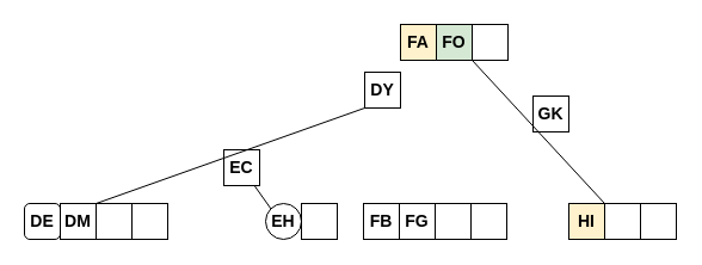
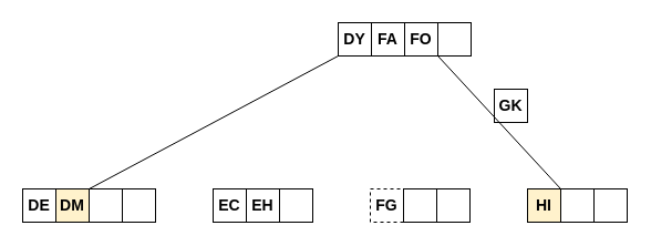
- <mxCell id="3" value="&lt;b&gt;&lt;font style=&quot;font-size: 14px;&quot;&gt;FA&lt;/font&gt;&lt;/b&gt;" style="whiteSpace=wrap;html=1;aspect=fixed;fillColor=#fff2cc;" vertex="1" parent="1"><mxGeometry x="335" y="20" width="30" height="30" as="geometry" /></mxCell>
+ <mxCell id="3" value="&lt;b&gt;&lt;font style=&quot;font-size: 14px;&quot;&gt;FA&lt;/font&gt;&lt;/b&gt;" style="whiteSpace=wrap;html=1;aspect=fixed;" vertex="1" parent="1"><mxGeometry x="335" y="20" width="30" height="30" as="geometry" /></mxCell>
- <mxCell id="4" value="&lt;b&gt;&lt;font style=&quot;font-size: 14px;&quot;&gt;FO&lt;/font&gt;&lt;/b&gt;" style="whiteSpace=wrap;html=1;aspect=fixed;fillColor=#d5e8d4;" vertex="1" parent="1"><mxGeometry x="365" y="20" width="30" height="30" as="geometry" /></mxCell>
+ <mxCell id="4" value="&lt;b&gt;&lt;font style=&quot;font-size: 14px;&quot;&gt;FO&lt;/font&gt;&lt;/b&gt;" style="whiteSpace=wrap;html=1;aspect=fixed;" vertex="1" parent="1"><mxGeometry x="365" y="20" width="30" height="30" as="geometry" /></mxCell>
- <mxCell id="2" value="&lt;b&gt;&lt;font style=&quot;font-size: 14px;&quot;&gt;DY&lt;/font&gt;&lt;/b&gt;" style="whiteSpace=wrap;html=1;aspect=fixed;" vertex="1" parent="1"><mxGeometry x="305" y="60" width="30" height="30" as="geometry" /></mxCell>
+ <mxCell id="2" value="&lt;b&gt;&lt;font style=&quot;font-size: 14px;&quot;&gt;DY&lt;/font&gt;&lt;/b&gt;" style="whiteSpace=wrap;html=1;aspect=fixed;" vertex="1" parent="1"><mxGeometry x="305" y="20" width="30" height="30" as="geometry" /></mxCell>
- <mxCell id="6" value="&lt;b&gt;&lt;font style=&quot;font-size: 14px;&quot;&gt;EC&lt;/font&gt;&lt;/b&gt;" style="whiteSpace=wrap;html=1;aspect=fixed;" vertex="1" parent="1"><mxGeometry x="187" y="125" width="30" height="30" as="geometry" /></mxCell>
+ <mxCell id="6" value="&lt;b&gt;&lt;font style=&quot;font-size: 14px;&quot;&gt;EC&lt;/font&gt;&lt;/b&gt;" style="whiteSpace=wrap;html=1;aspect=fixed;" vertex="1" parent="1"><mxGeometry x="192" y="170" width="30" height="30" as="geometry" /></mxCell>
- <mxCell id="17" value="&lt;b&gt;&lt;font style=&quot;font-size: 14px;&quot;&gt;DE&lt;/font&gt;&lt;/b&gt;" style="whiteSpace=wrap;html=1;aspect=fixed;rounded=1;" vertex="1" parent="1"><mxGeometry x="20" y="170" width="30" height="30" as="geometry" /></mxCell>
+ <mxCell id="17" value="&lt;b&gt;&lt;font style=&quot;font-size: 14px;&quot;&gt;DE&lt;/font&gt;&lt;/b&gt;" style="whiteSpace=wrap;html=1;aspect=fixed;" vertex="1" parent="1"><mxGeometry x="20" y="170" width="30" height="30" as="geometry" /></mxCell>
- <mxCell id="18" value="&lt;b&gt;&lt;font style=&quot;font-size: 14px;&quot;&gt;DM&lt;/font&gt;&lt;/b&gt;" style="whiteSpace=wrap;html=1;aspect=fixed;" vertex="1" parent="1"><mxGeometry x="50" y="170" width="30" height="30" as="geometry" /></mxCell>
+ <mxCell id="18" value="&lt;b&gt;&lt;font style=&quot;font-size: 14px;&quot;&gt;DM&lt;/font&gt;&lt;/b&gt;" style="whiteSpace=wrap;html=1;aspect=fixed;fillColor=#fff2cc;" vertex="1" parent="1"><mxGeometry x="50" y="170" width="30" height="30" as="geometry" /></mxCell>
- <mxCell id="7" value="&lt;b&gt;&lt;font style=&quot;font-size: 14px;&quot;&gt;EH&lt;/font&gt;&lt;/b&gt;" style="ellipse;whiteSpace=wrap;html=1;aspect=fixed;" vertex="1" parent="1"><mxGeometry x="222" y="170" width="30" height="30" as="geometry" /></mxCell>
+ <mxCell id="7" value="&lt;b&gt;&lt;font style=&quot;font-size: 14px;&quot;&gt;EH&lt;/font&gt;&lt;/b&gt;" style="whiteSpace=wrap;html=1;aspect=fixed;" vertex="1" parent="1"><mxGeometry x="222" y="170" width="30" height="30" as="geometry" /></mxCell>
- <mxCell id="9" value="&lt;b&gt;&lt;font style=&quot;font-size: 14px;&quot;&gt;FB&lt;/font&gt;&lt;/b&gt;" style="whiteSpace=wrap;html=1;aspect=fixed;" vertex="1" parent="1"><mxGeometry x="304" y="170" width="30" height="30" as="geometry" /></mxCell>
- <mxCell id="10" value="&lt;b&gt;&lt;font style=&quot;font-size: 14px;&quot;&gt;FG&lt;/font&gt;&lt;/b&gt;" style="whiteSpace=wrap;html=1;aspect=fixed;" vertex="1" parent="1"><mxGeometry x="334" y="170" width="30" height="30" as="geometry" /></mxCell>
+ <mxCell id="10" value="&lt;b&gt;&lt;font style=&quot;font-size: 14px;&quot;&gt;FG&lt;/font&gt;&lt;/b&gt;" style="whiteSpace=wrap;html=1;aspect=fixed;dashed=1;" vertex="1" parent="1"><mxGeometry x="334" y="170" width="30" height="30" as="geometry" /></mxCell>
